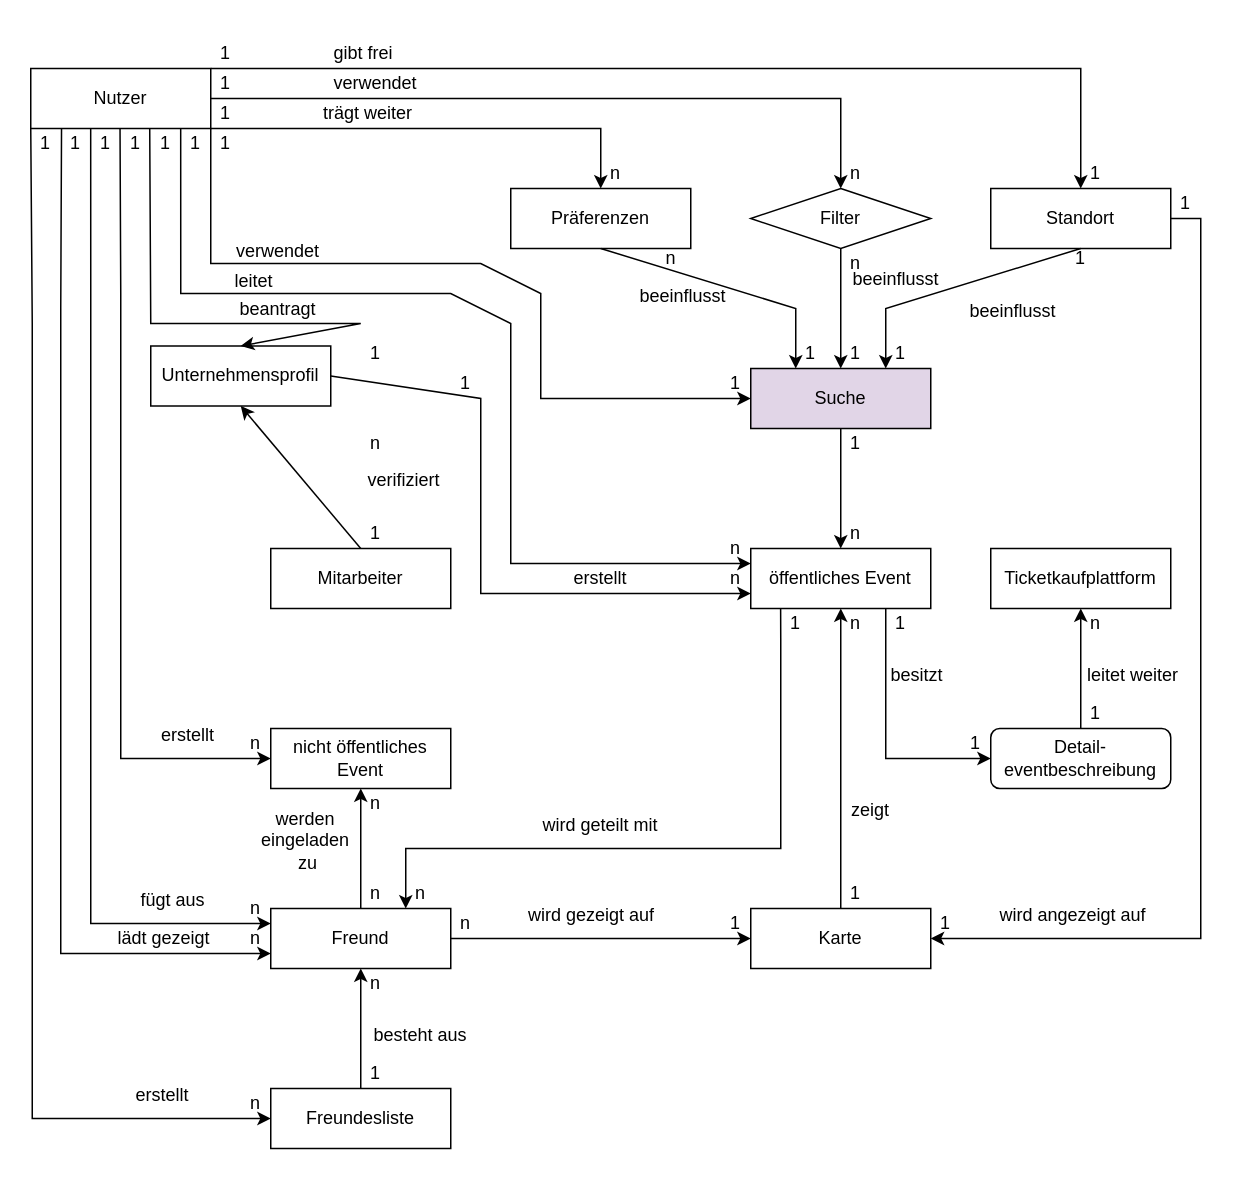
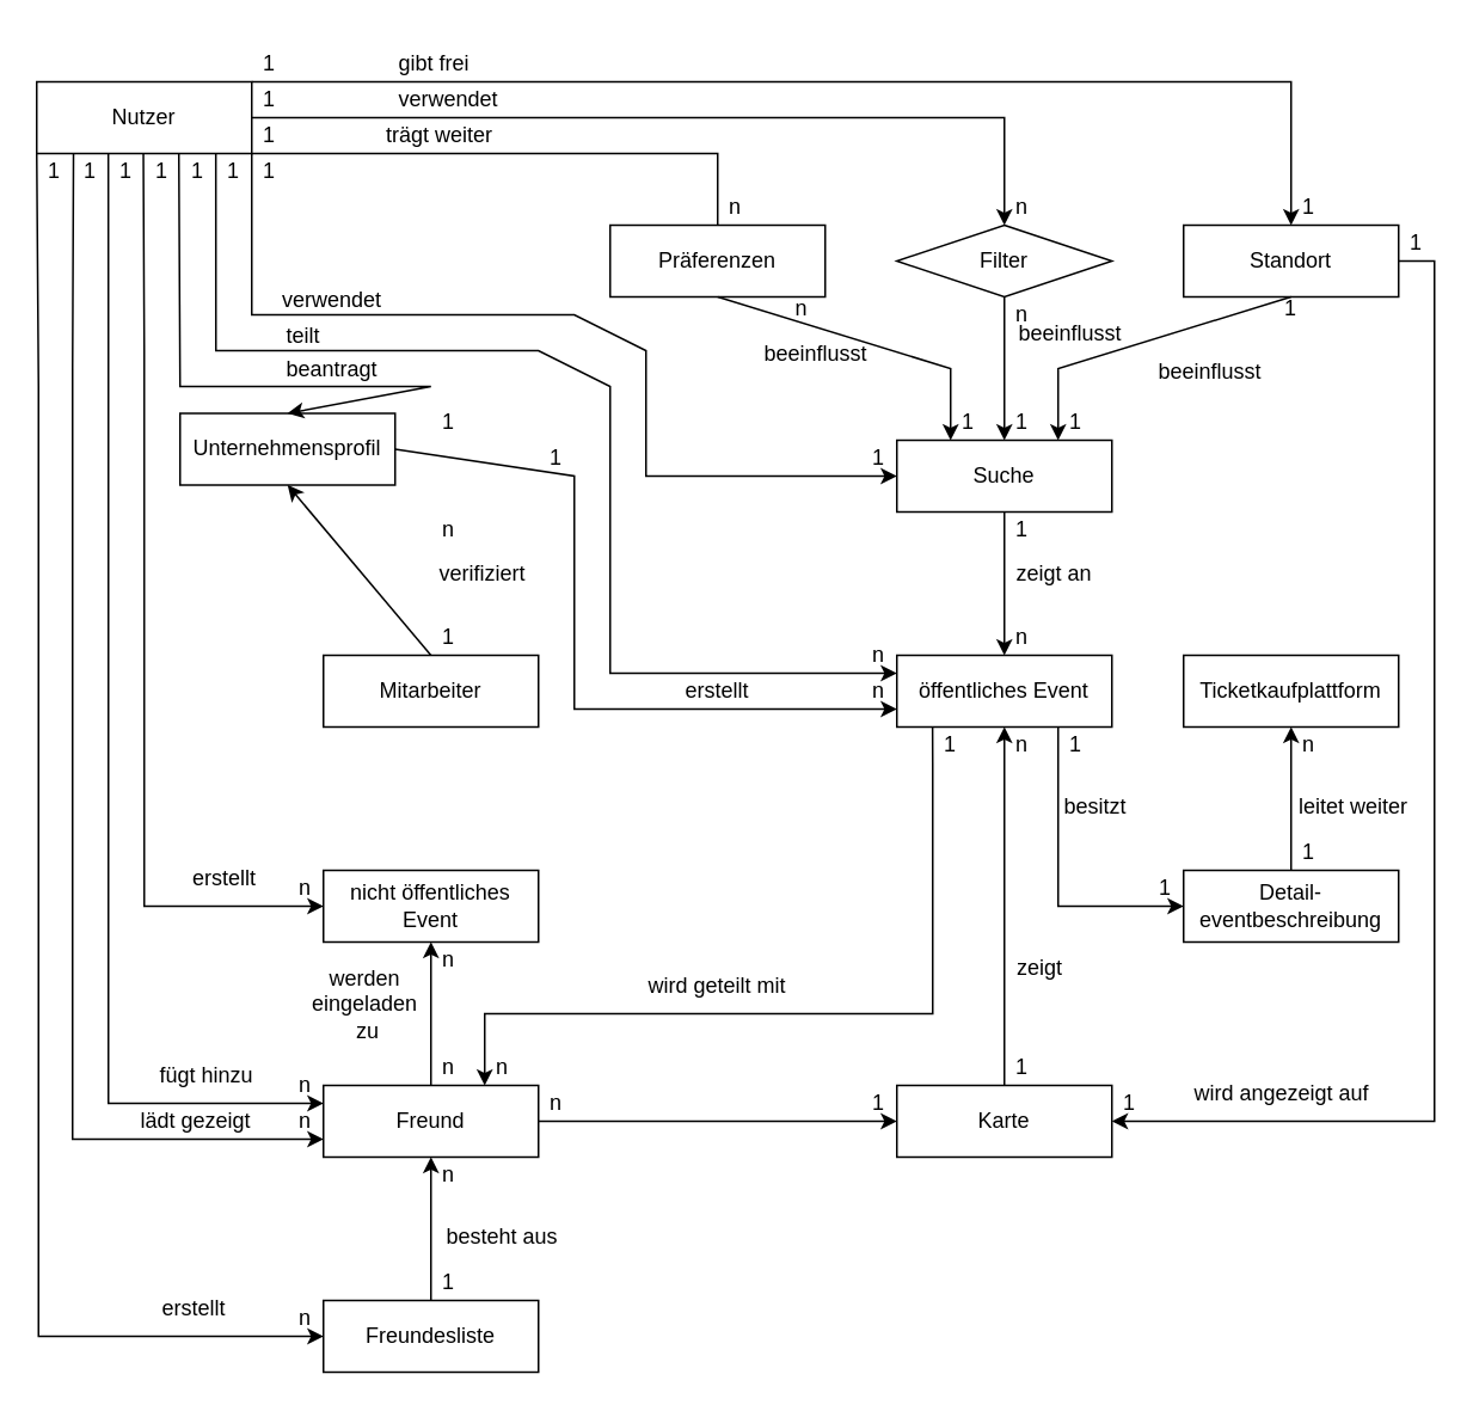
- <mxCell id="19" value="" style="endArrow=classic;html=1;rounded=0;entryX=0.5;entryY=0;entryDx=0;entryDy=0;exitX=1;exitY=1;exitDx=0;exitDy=0;" edge="1" parent="1" source="2" target="15"><mxGeometry width="50" height="50" relative="1" as="geometry"><mxPoint x="150" y="75" as="sourcePoint" /><mxPoint x="570" y="135" as="targetPoint" /><Array as="points"><mxPoint x="400" y="85" /></Array></mxGeometry></mxCell>
+ <mxCell id="19" value="" style="endArrow=none;html=1;rounded=0;entryX=0.5;entryY=0;entryDx=0;entryDy=0;exitX=1;exitY=1;exitDx=0;exitDy=0;" edge="1" parent="1" source="2" target="15"><mxGeometry width="50" height="50" relative="1" as="geometry"><mxPoint x="150" y="75" as="sourcePoint" /><mxPoint x="570" y="135" as="targetPoint" /><Array as="points"><mxPoint x="400" y="85" /></Array></mxGeometry></mxCell>
- <mxCell id="101" value="leitet" style="text;html=1;strokeColor=none;fillColor=none;align=center;verticalAlign=middle;whiteSpace=wrap;rounded=0;" vertex="1" parent="1"><mxGeometry x="114" y="172" width="110" height="30" as="geometry" /></mxCell>
+ <mxCell id="101" value="teilt" style="text;html=1;strokeColor=none;fillColor=none;align=center;verticalAlign=middle;whiteSpace=wrap;rounded=0;" vertex="1" parent="1"><mxGeometry x="114" y="172" width="110" height="30" as="geometry" /></mxCell>
- <mxCell id="4" value="Suche" style="rounded=0;whiteSpace=wrap;html=1;fillColor=#e1d5e7;" parent="1" vertex="1"><mxGeometry x="500" y="245" width="120" height="40" as="geometry" /></mxCell>
+ <mxCell id="4" value="Suche" style="rounded=0;whiteSpace=wrap;html=1;" parent="1" vertex="1"><mxGeometry x="500" y="245" width="120" height="40" as="geometry" /></mxCell>
+ <mxCell id="107" value="zeigt an" style="text;html=1;strokeColor=none;fillColor=none;align=center;verticalAlign=middle;whiteSpace=wrap;rounded=0;" vertex="1" parent="1"><mxGeometry x="553" y="305" width="70" height="30" as="geometry" /></mxCell>
- <mxCell id="7" value="Detail-eventbeschreibung" style="whiteSpace=wrap;html=1;rounded=1;" parent="1" vertex="1"><mxGeometry x="660" y="485" width="120" height="40" as="geometry" /></mxCell>
+ <mxCell id="7" value="Detail-eventbeschreibung" style="rounded=0;whiteSpace=wrap;html=1;" parent="1" vertex="1"><mxGeometry x="660" y="485" width="120" height="40" as="geometry" /></mxCell>
- <mxCell id="94" value="fügt aus" style="text;html=1;strokeColor=none;fillColor=none;align=center;verticalAlign=middle;whiteSpace=wrap;rounded=0;" vertex="1" parent="1"><mxGeometry x="60" y="585" width="110" height="30" as="geometry" /></mxCell>
+ <mxCell id="94" value="fügt hinzu" style="text;html=1;strokeColor=none;fillColor=none;align=center;verticalAlign=middle;whiteSpace=wrap;rounded=0;" vertex="1" parent="1"><mxGeometry x="60" y="585" width="110" height="30" as="geometry" /></mxCell>
- <mxCell id="90" value="wird gezeigt auf" style="text;html=1;strokeColor=none;fillColor=none;align=center;verticalAlign=middle;whiteSpace=wrap;rounded=0;" vertex="1" parent="1"><mxGeometry x="339" y="595" width="110" height="30" as="geometry" /></mxCell>
